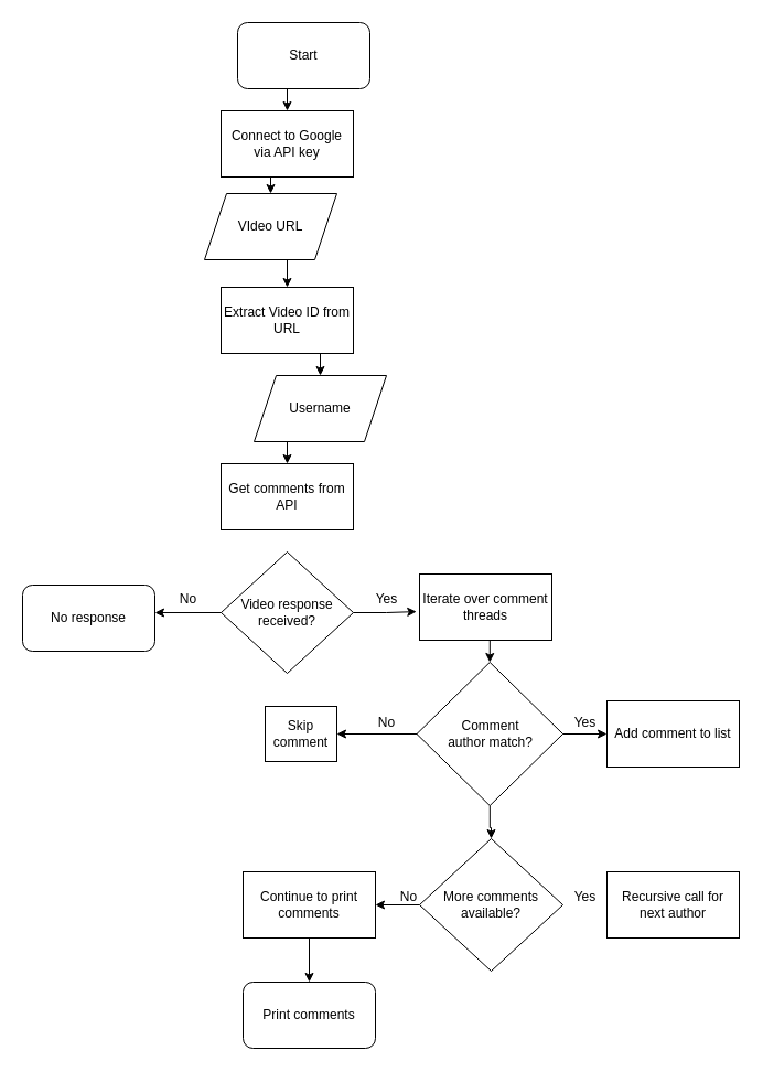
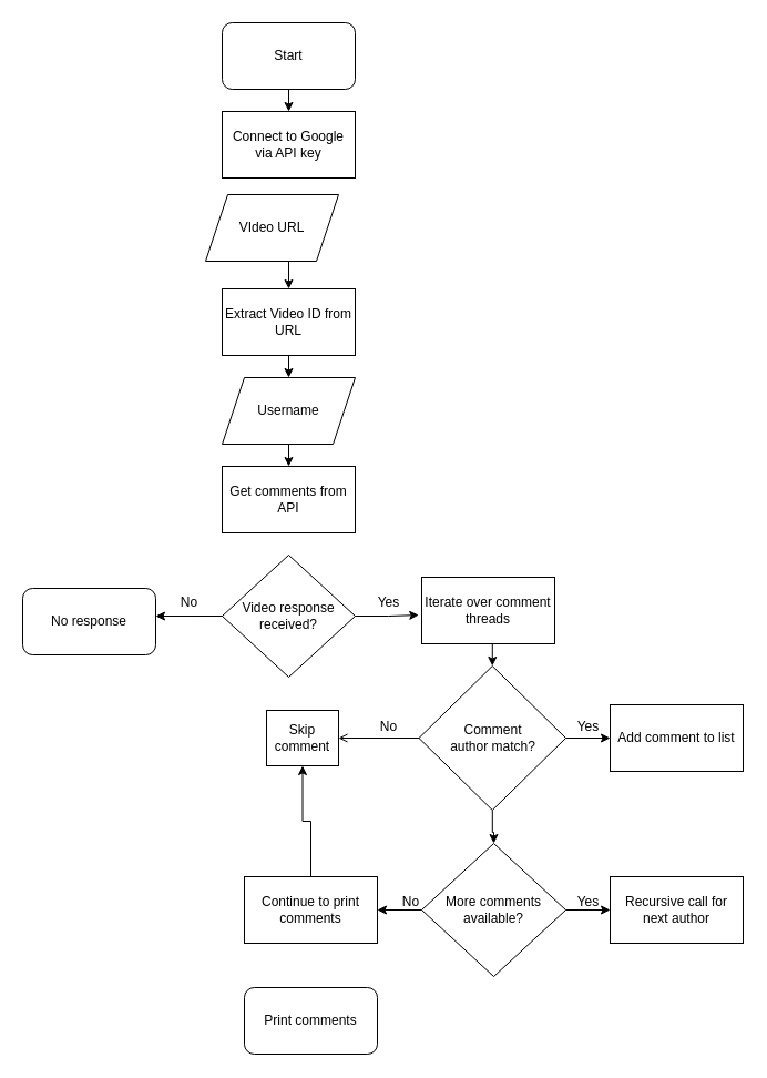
- <mxCell id="3" value="Start" style="rounded=1;whiteSpace=wrap;html=1;" vertex="1" parent="1"><mxGeometry x="215" y="20" width="120" height="60" as="geometry" /></mxCell>
+ <mxCell id="3" value="Start" style="rounded=1;whiteSpace=wrap;html=1;" vertex="1" parent="1"><mxGeometry x="200" y="20" width="120" height="60" as="geometry" /></mxCell>
- <mxCell id="4" style="edgeStyle=orthogonalEdgeStyle;rounded=0;orthogonalLoop=1;jettySize=auto;html=1;exitX=0.5;exitY=1;exitDx=0;exitDy=0;entryX=0.5;entryY=0;entryDx=0;entryDy=0;" edge="1" parent="1" source="5" target="7"><mxGeometry relative="1" as="geometry" /></mxCell>
- <mxCell id="11" value="Username" style="shape=parallelogram;perimeter=parallelogramPerimeter;whiteSpace=wrap;html=1;fixedSize=1;" vertex="1" parent="1"><mxGeometry x="230" y="340" width="120" height="60" as="geometry" /></mxCell>
+ <mxCell id="11" value="Username" style="shape=parallelogram;perimeter=parallelogramPerimeter;whiteSpace=wrap;html=1;fixedSize=1;" vertex="1" parent="1"><mxGeometry x="200" y="340" width="120" height="60" as="geometry" /></mxCell>
- <mxCell id="16" value="" style="edgeStyle=orthogonalEdgeStyle;rounded=0;orthogonalLoop=1;jettySize=auto;html=1;" edge="1" parent="1" source="19" target="20"><mxGeometry relative="1" as="geometry" /></mxCell>
+ <mxCell id="16" value="" style="edgeStyle=orthogonalEdgeStyle;rounded=0;orthogonalLoop=1;jettySize=auto;html=1;endArrow=open;" edge="1" parent="1" source="19" target="20"><mxGeometry relative="1" as="geometry" /></mxCell>
+ <mxCell id="22" value="" style="edgeStyle=orthogonalEdgeStyle;rounded=0;orthogonalLoop=1;jettySize=auto;html=1;" edge="1" parent="1" source="24" target="25"><mxGeometry relative="1" as="geometry" /></mxCell>
- <mxCell id="26" value="" style="edgeStyle=orthogonalEdgeStyle;rounded=0;orthogonalLoop=1;jettySize=auto;html=1;" edge="1" parent="1" source="27" target="29"><mxGeometry relative="1" as="geometry" /></mxCell>
+ <mxCell id="26" value="" style="edgeStyle=orthogonalEdgeStyle;rounded=0;orthogonalLoop=1;jettySize=auto;html=1;" edge="1" parent="1" source="27" target="20"><mxGeometry relative="1" as="geometry" /></mxCell>
